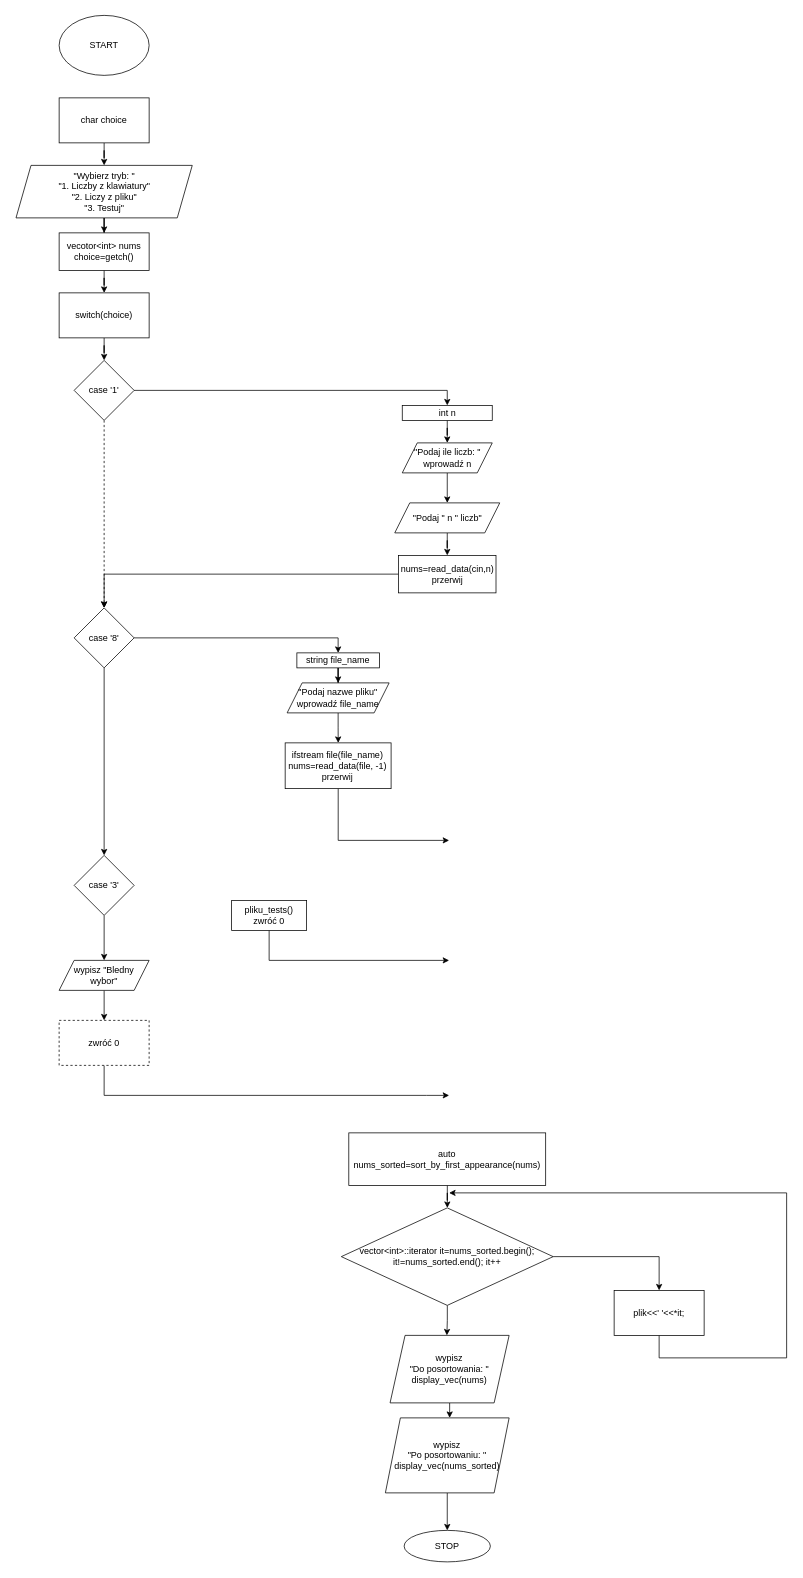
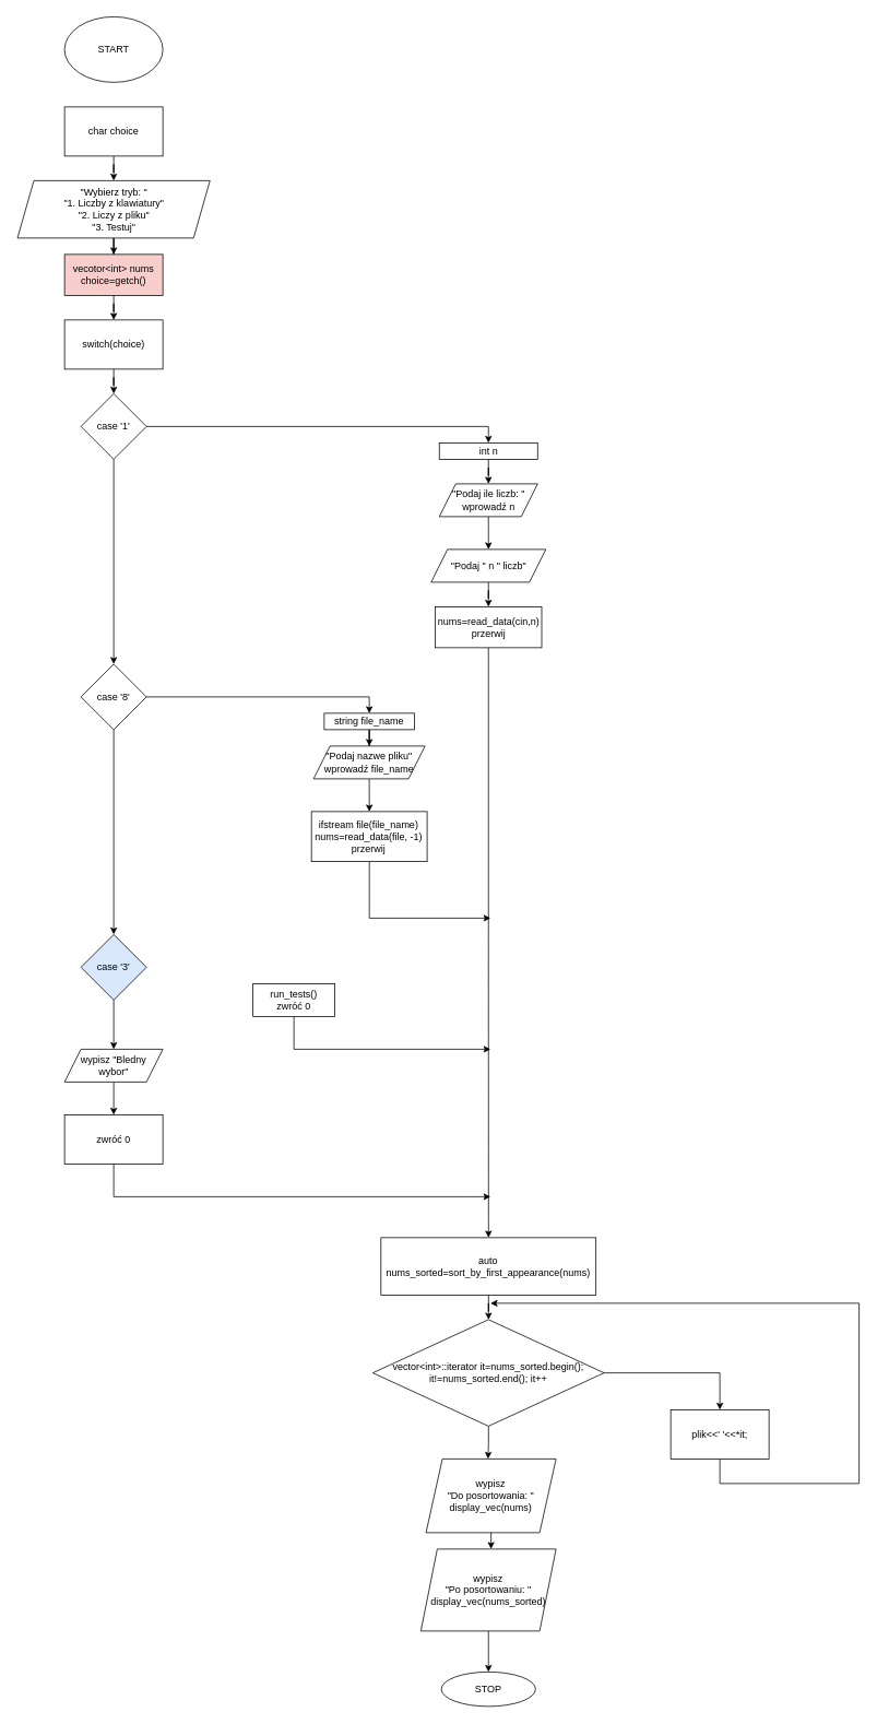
- <mxCell id="8" value="vecotor&amp;lt;int&amp;gt; nums&lt;br&gt;choice=getch()" style="whiteSpace=wrap;html=1;" parent="1" vertex="1"><mxGeometry x="78" y="310" width="120" height="50" as="geometry" /></mxCell>
+ <mxCell id="8" value="vecotor&amp;lt;int&amp;gt; nums&lt;br&gt;choice=getch()" style="whiteSpace=wrap;html=1;fillColor=#f8cecc;" parent="1" vertex="1"><mxGeometry x="78" y="310" width="120" height="50" as="geometry" /></mxCell>
- <mxCell id="11" value="" style="edgeStyle=orthogonalEdgeStyle;rounded=0;orthogonalLoop=1;jettySize=auto;html=1;dashed=1;" parent="1" source="13" target="16" edge="1"><mxGeometry relative="1" as="geometry" /></mxCell>
+ <mxCell id="11" value="" style="edgeStyle=orthogonalEdgeStyle;rounded=0;orthogonalLoop=1;jettySize=auto;html=1;" parent="1" source="13" target="16" edge="1"><mxGeometry relative="1" as="geometry" /></mxCell>
- <mxCell id="25" style="edgeStyle=orthogonalEdgeStyle;rounded=0;orthogonalLoop=1;jettySize=auto;html=1;" parent="1" source="26" target="16" edge="1"><mxGeometry relative="1" as="geometry" /></mxCell>
+ <mxCell id="25" style="edgeStyle=orthogonalEdgeStyle;rounded=0;orthogonalLoop=1;jettySize=auto;html=1;" parent="1" source="26" target="40" edge="1"><mxGeometry relative="1" as="geometry" /></mxCell>
- <mxCell id="18" value="case '3'" style="rhombus;whiteSpace=wrap;html=1;" parent="1" vertex="1"><mxGeometry x="98" y="1140" width="80" height="80" as="geometry" /></mxCell>
+ <mxCell id="18" value="case '3'" style="rhombus;whiteSpace=wrap;html=1;fillColor=#dae8fc;" parent="1" vertex="1"><mxGeometry x="98" y="1140" width="80" height="80" as="geometry" /></mxCell>
- <mxCell id="34" value="pliku_tests()&lt;br&gt;zwróć 0" style="whiteSpace=wrap;html=1;" parent="1" vertex="1"><mxGeometry x="308" y="1200" width="100" height="40" as="geometry" /></mxCell>
+ <mxCell id="34" value="run_tests()&lt;br&gt;zwróć 0" style="whiteSpace=wrap;html=1;" parent="1" vertex="1"><mxGeometry x="308" y="1200" width="100" height="40" as="geometry" /></mxCell>
- <mxCell id="38" value="zwróć 0" style="whiteSpace=wrap;html=1;dashed=1;" parent="1" vertex="1"><mxGeometry x="78" y="1360" width="120" height="60" as="geometry" /></mxCell>
+ <mxCell id="38" value="zwróć 0" style="whiteSpace=wrap;html=1;" parent="1" vertex="1"><mxGeometry x="78" y="1360" width="120" height="60" as="geometry" /></mxCell>
